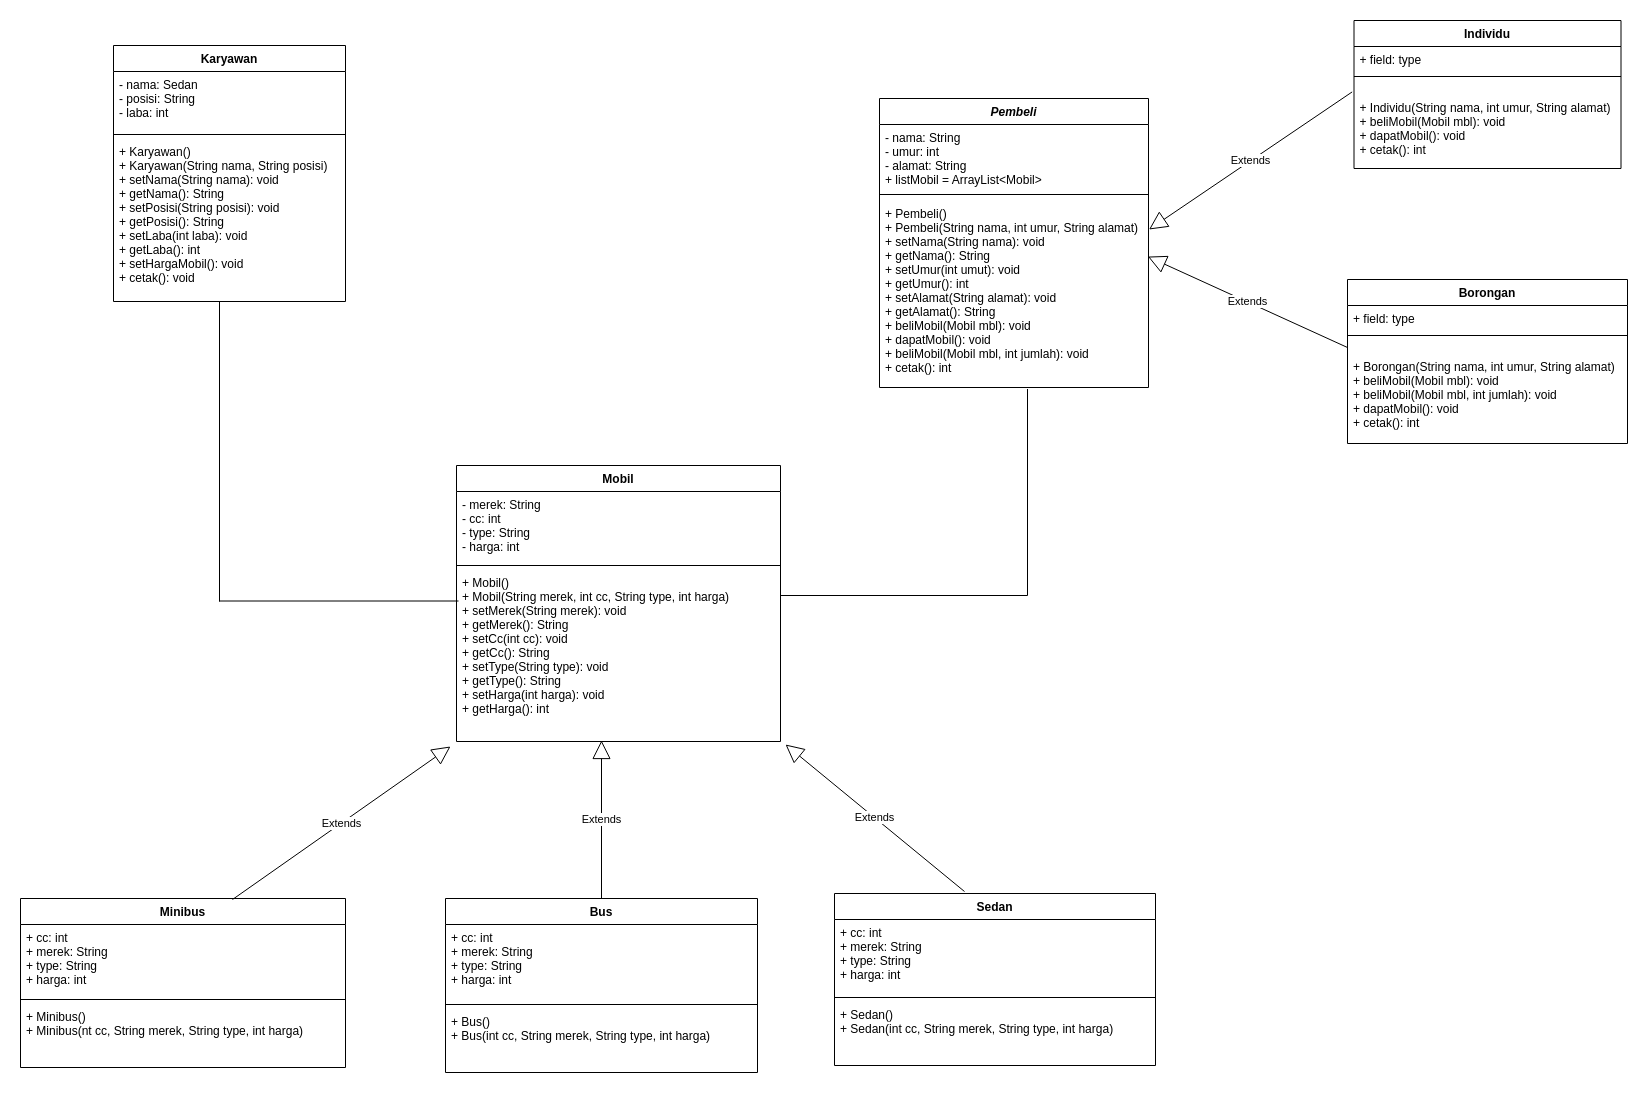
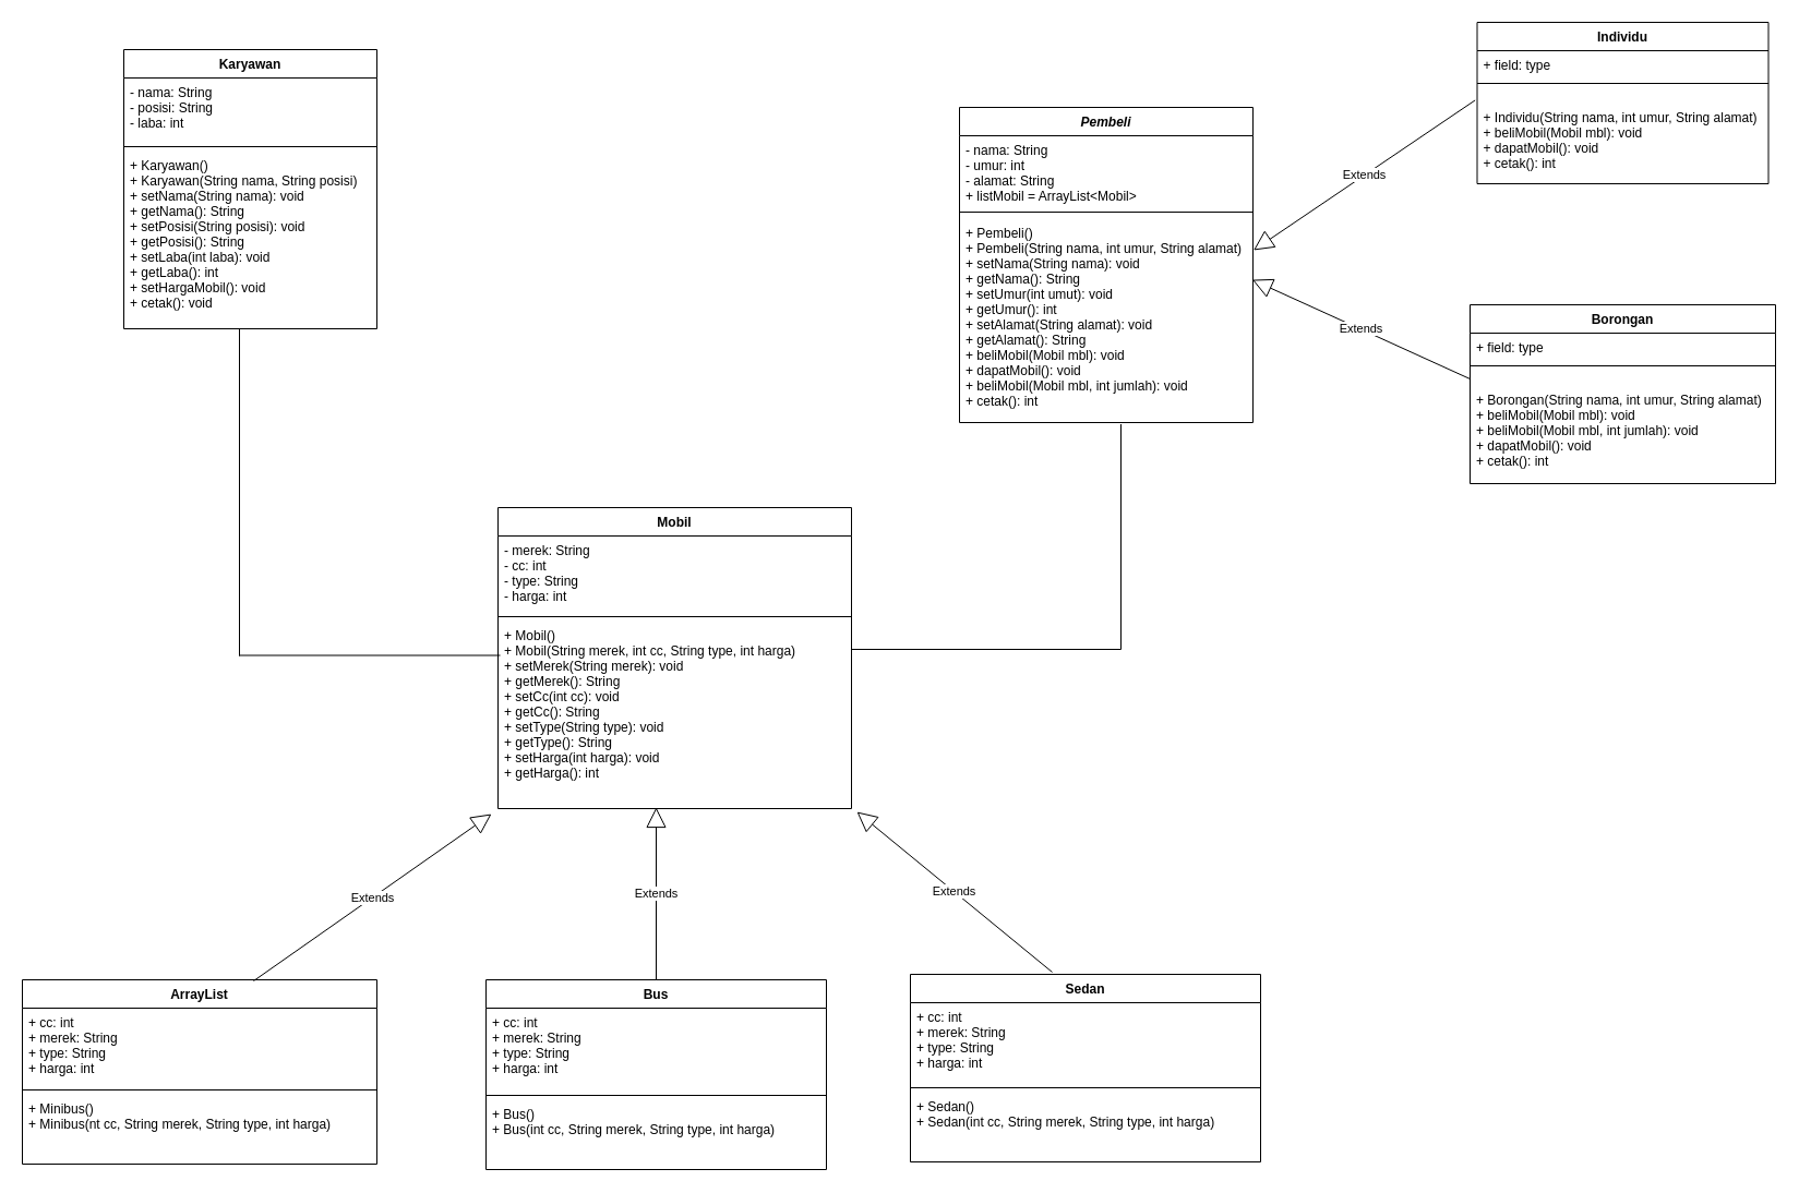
- <mxCell id="3" value="- nama: Sedan&#10;- posisi: String&#10;- laba: int" style="text;strokeColor=none;fillColor=none;align=left;verticalAlign=top;spacingLeft=4;spacingRight=4;overflow=hidden;rotatable=0;points=[[0,0.5],[1,0.5]];portConstraint=eastwest;" parent="2" vertex="1"><mxGeometry y="26" width="232" height="59" as="geometry" /></mxCell>
+ <mxCell id="3" value="- nama: String&#10;- posisi: String&#10;- laba: int" style="text;strokeColor=none;fillColor=none;align=left;verticalAlign=top;spacingLeft=4;spacingRight=4;overflow=hidden;rotatable=0;points=[[0,0.5],[1,0.5]];portConstraint=eastwest;" parent="2" vertex="1"><mxGeometry y="26" width="232" height="59" as="geometry" /></mxCell>
- <mxCell id="22" value="Minibus" style="swimlane;fontStyle=1;align=center;verticalAlign=top;childLayout=stackLayout;horizontal=1;startSize=26;horizontalStack=0;resizeParent=1;resizeParentMax=0;resizeLast=0;collapsible=1;marginBottom=0;" parent="1" vertex="1"><mxGeometry x="20" y="898" width="325" height="169" as="geometry" /></mxCell>
+ <mxCell id="22" value="ArrayList" style="swimlane;fontStyle=1;align=center;verticalAlign=top;childLayout=stackLayout;horizontal=1;startSize=26;horizontalStack=0;resizeParent=1;resizeParentMax=0;resizeLast=0;collapsible=1;marginBottom=0;" parent="1" vertex="1"><mxGeometry x="20" y="898" width="325" height="169" as="geometry" /></mxCell>
